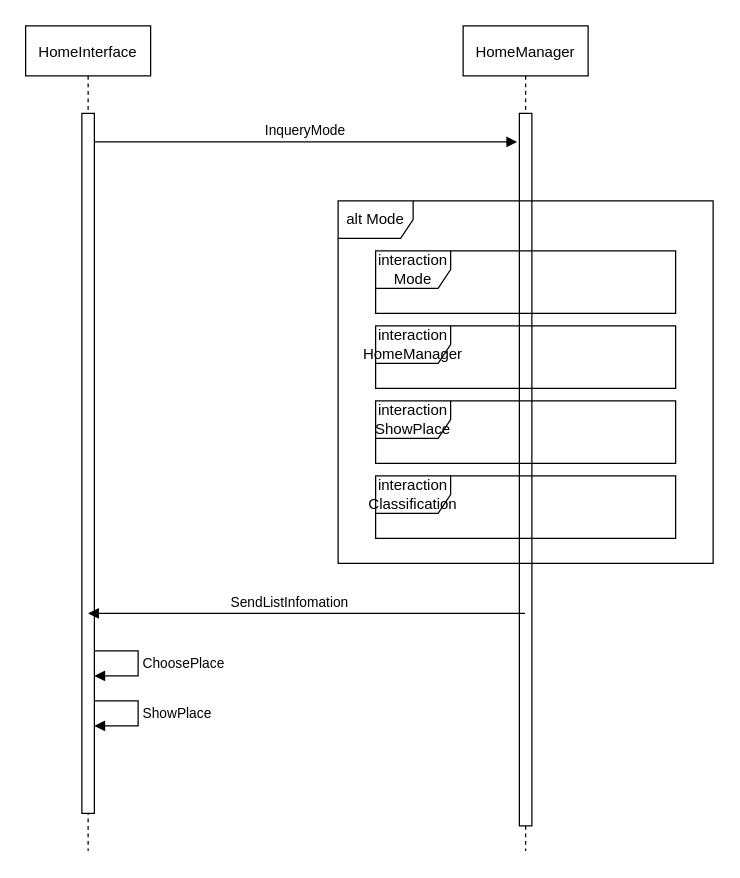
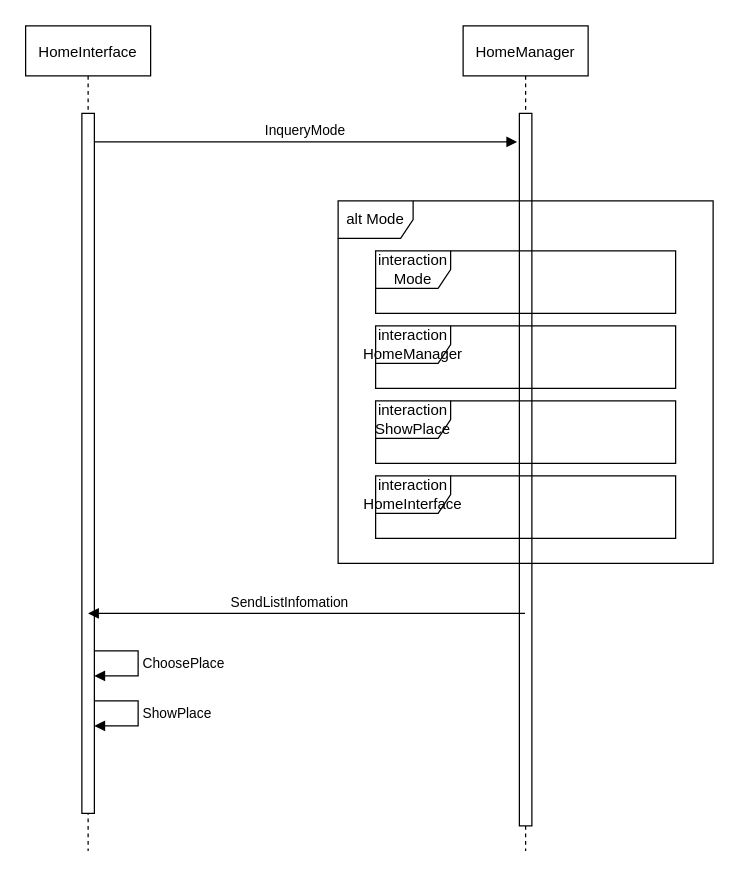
- <mxCell id="12" value="interaction Classification" style="shape=umlFrame;whiteSpace=wrap;html=1;" vertex="1" parent="1"><mxGeometry x="300" y="380" width="240" height="50" as="geometry" /></mxCell>
+ <mxCell id="12" value="interaction HomeInterface" style="shape=umlFrame;whiteSpace=wrap;html=1;" vertex="1" parent="1"><mxGeometry x="300" y="380" width="240" height="50" as="geometry" /></mxCell>
